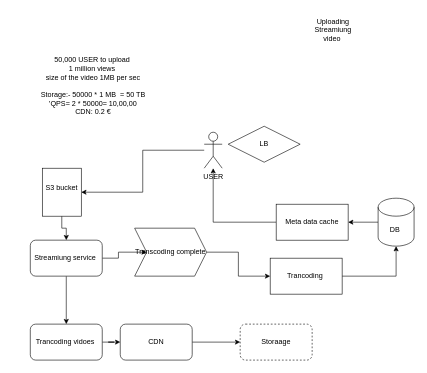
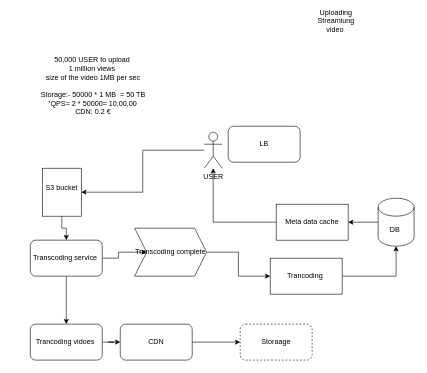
- <mxCell id="5" value="Uploading&lt;div&gt;Streamiung video&amp;nbsp;&lt;/div&gt;" style="text;html=1;align=center;verticalAlign=middle;whiteSpace=wrap;rounded=0;" vertex="1" parent="1"><mxGeometry x="525" y="35" width="60" height="30" as="geometry" /></mxCell>
+ <mxCell id="5" value="Uploading&lt;div&gt;Streamiung video&amp;nbsp;&lt;/div&gt;" style="text;html=1;align=center;verticalAlign=middle;whiteSpace=wrap;rounded=0;" vertex="1" parent="1"><mxGeometry x="530" y="20" width="60" height="30" as="geometry" /></mxCell>
- <mxCell id="23" value="LB" style="rhombus;whiteSpace=wrap;html=1;" vertex="1" parent="1"><mxGeometry x="380" y="210" width="120" height="60" as="geometry" /></mxCell>
+ <mxCell id="23" value="LB" style="rounded=1;whiteSpace=wrap;html=1;" vertex="1" parent="1"><mxGeometry x="380" y="210" width="120" height="60" as="geometry" /></mxCell>
- <mxCell id="10" value="Streamiung service&amp;nbsp;" style="rounded=1;whiteSpace=wrap;html=1;" vertex="1" parent="1"><mxGeometry x="50" y="400" width="120" height="60" as="geometry" /></mxCell>
+ <mxCell id="10" value="Transcoding service&amp;nbsp;" style="rounded=1;whiteSpace=wrap;html=1;" vertex="1" parent="1"><mxGeometry x="50" y="400" width="120" height="60" as="geometry" /></mxCell>
